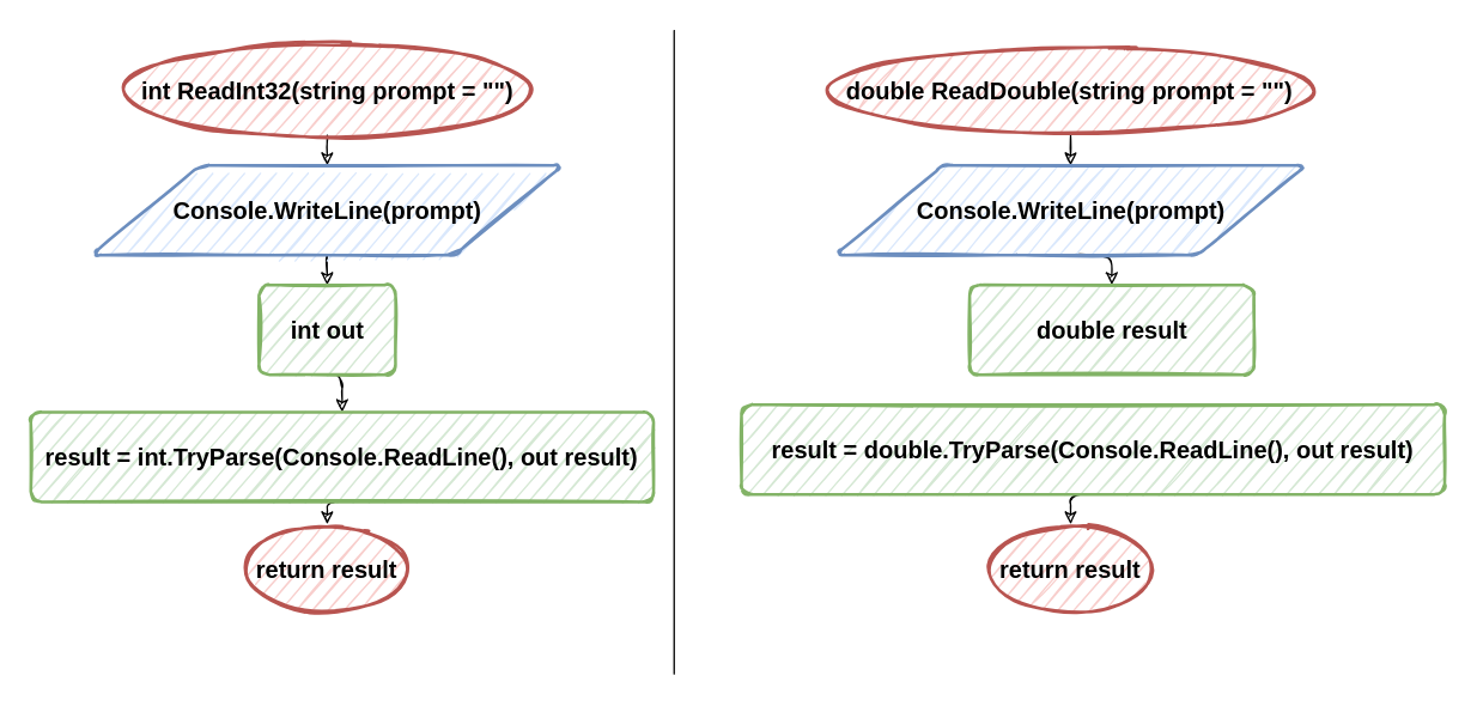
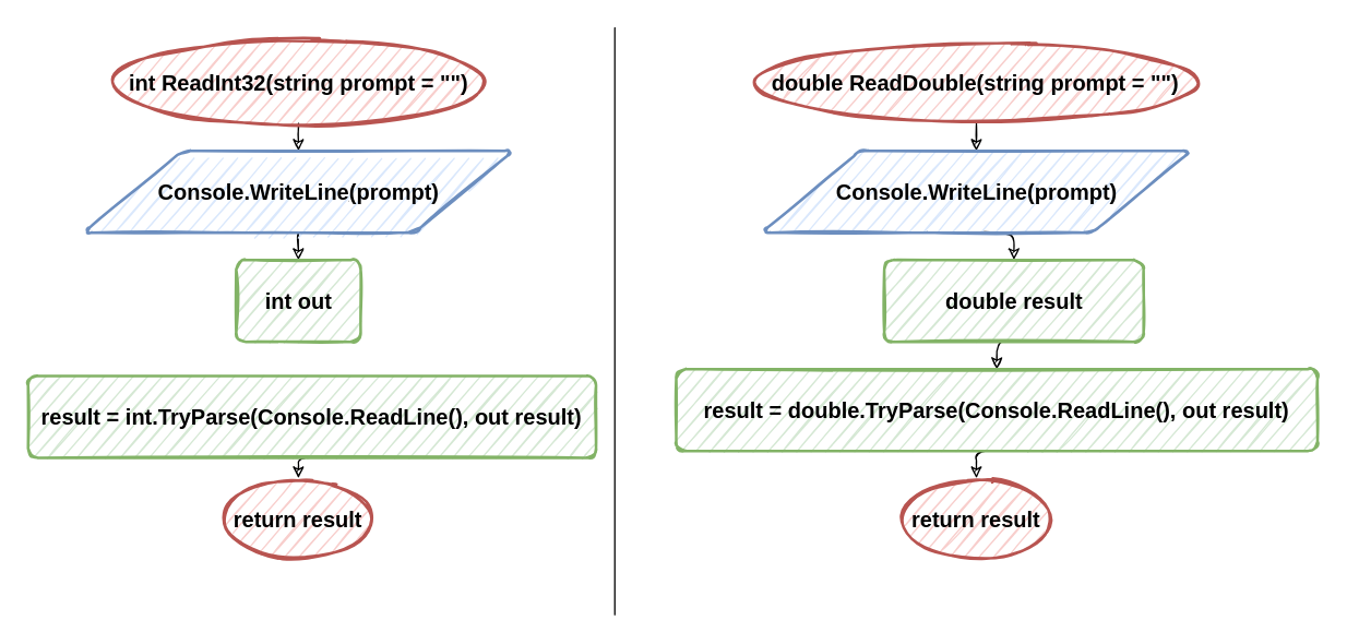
+ <mxCell id="16" style="edgeStyle=orthogonalEdgeStyle;orthogonalLoop=1;jettySize=auto;html=1;exitX=0.5;exitY=1;exitDx=0;exitDy=0;entryX=0.5;entryY=0;entryDx=0;entryDy=0;sketch=1;" edge="1" parent="1" source="17" target="19"><mxGeometry relative="1" as="geometry" /></mxCell>
- <mxCell id="7" style="edgeStyle=orthogonalEdgeStyle;orthogonalLoop=1;jettySize=auto;html=1;exitX=0.5;exitY=1;exitDx=0;exitDy=0;entryX=0.5;entryY=0;entryDx=0;entryDy=0;sketch=1;" edge="1" parent="1" source="8" target="10"><mxGeometry relative="1" as="geometry" /></mxCell>
